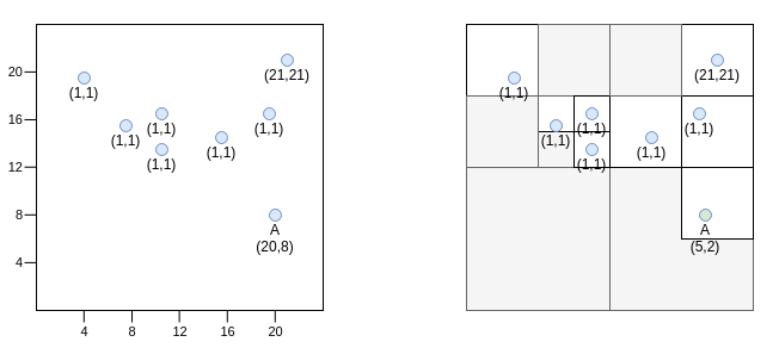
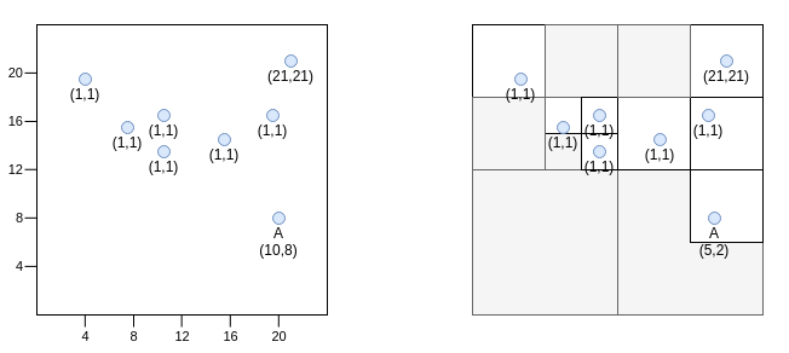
- <mxCell id="22" value="A&lt;br&gt;(5,2)" style="ellipse;whiteSpace=wrap;html=1;aspect=fixed;fillColor=#d5e8d4;strokeColor=#6c8ebf;verticalAlign=top;align=center;spacingTop=4;" vertex="1" parent="1"><mxGeometry x="585" y="175" width="10" height="10" as="geometry" /></mxCell>
+ <mxCell id="22" value="A&lt;br&gt;(5,2)" style="ellipse;whiteSpace=wrap;html=1;aspect=fixed;fillColor=#dae8fc;strokeColor=#6c8ebf;verticalAlign=top;align=center;spacingTop=4;" vertex="1" parent="1"><mxGeometry x="585" y="175" width="10" height="10" as="geometry" /></mxCell>
- <mxCell id="33" value="A&lt;br&gt;(20,8)" style="ellipse;whiteSpace=wrap;html=1;aspect=fixed;fillColor=#dae8fc;strokeColor=#6c8ebf;verticalAlign=top;align=center;spacingTop=4;" vertex="1" parent="1"><mxGeometry x="225" y="175" width="10" height="10" as="geometry" /></mxCell>
+ <mxCell id="33" value="A&lt;br&gt;(10,8)" style="ellipse;whiteSpace=wrap;html=1;aspect=fixed;fillColor=#dae8fc;strokeColor=#6c8ebf;verticalAlign=top;align=center;spacingTop=4;" vertex="1" parent="1"><mxGeometry x="225" y="175" width="10" height="10" as="geometry" /></mxCell>
